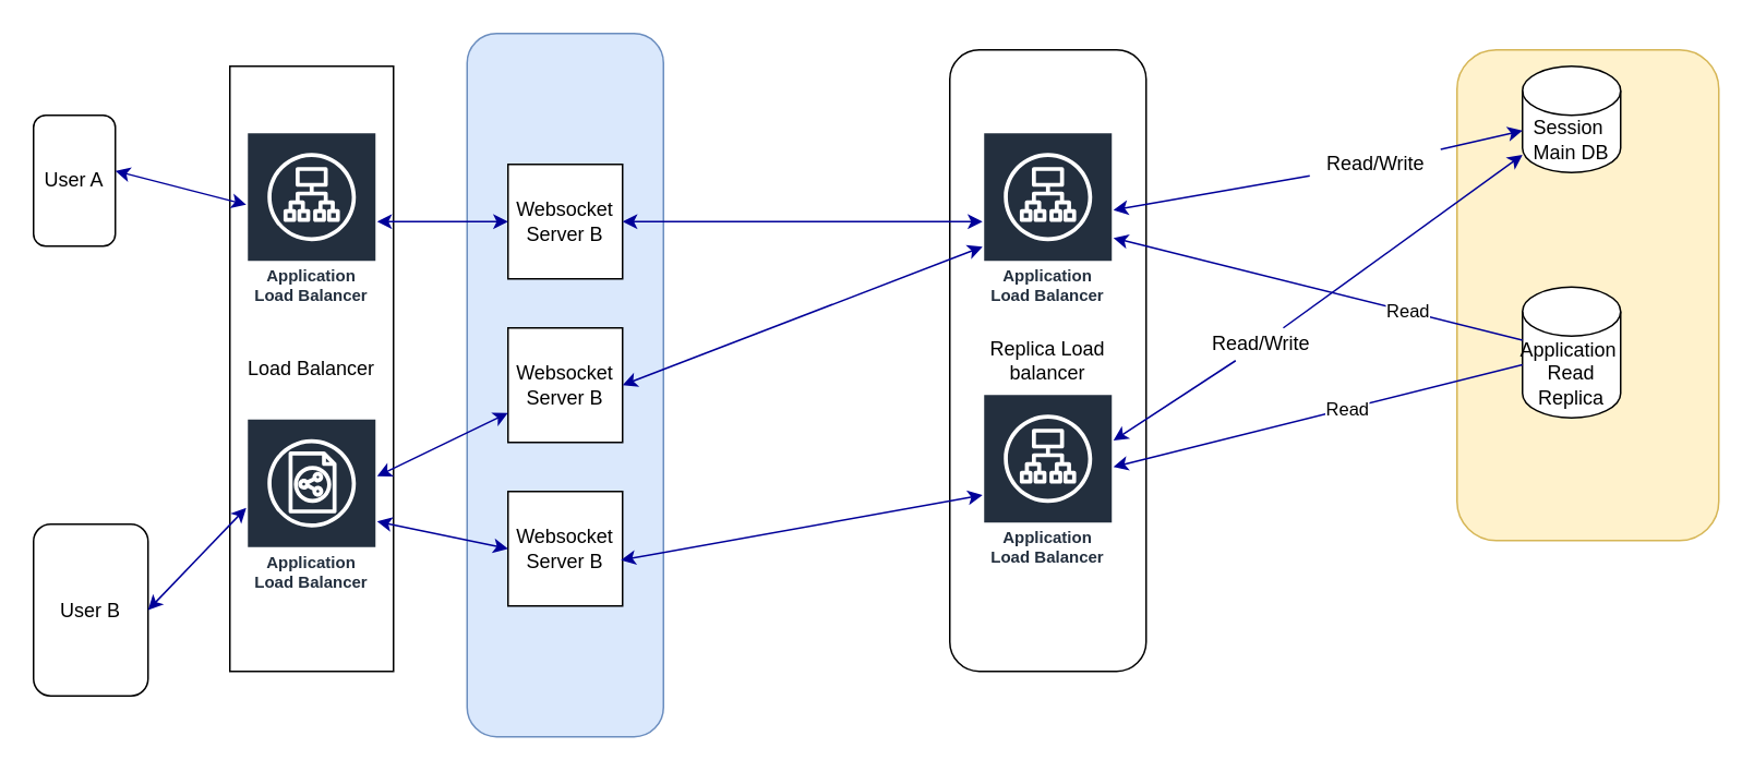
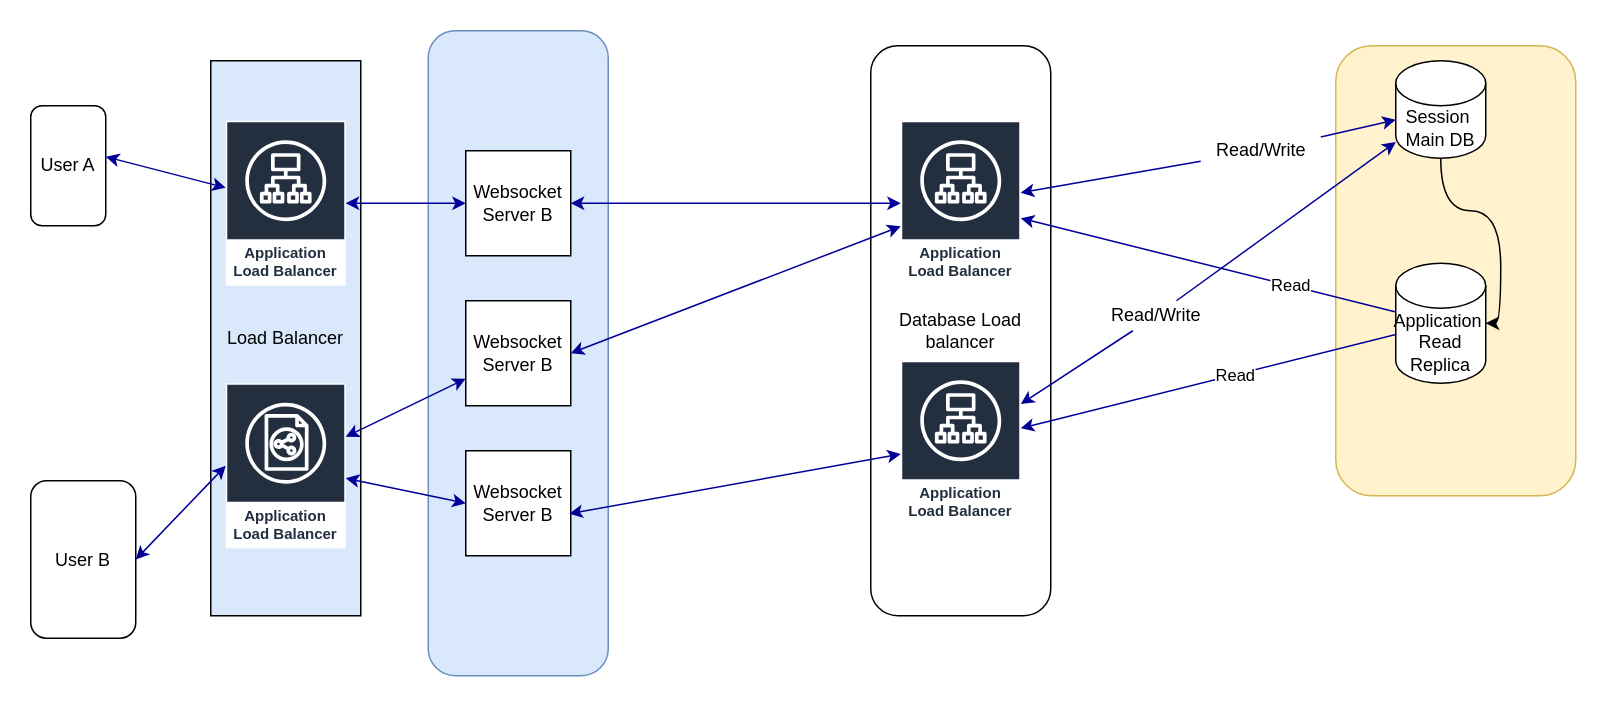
+ <mxCell id="13" value="" style="endArrow=classic;html=1;rounded=0;entryX=1;entryY=0.5;entryDx=0;entryDy=0;entryPerimeter=0;edgeStyle=orthogonalEdgeStyle;curved=1;" edge="1" parent="1" source="7" target="11"><mxGeometry width="50" height="50" relative="1" as="geometry"><mxPoint x="990" y="135" as="sourcePoint" /><mxPoint x="1040" y="85" as="targetPoint" /></mxGeometry></mxCell>
- <mxCell id="14" value="Replica Load balancer" style="rounded=1;whiteSpace=wrap;html=1;" vertex="1" parent="1"><mxGeometry x="580" y="30" width="120" height="380" as="geometry" /></mxCell>
+ <mxCell id="14" value="Database Load balancer" style="rounded=1;whiteSpace=wrap;html=1;" vertex="1" parent="1"><mxGeometry x="580" y="30" width="120" height="380" as="geometry" /></mxCell>
- <mxCell id="10" value="Load Balancer" style="rounded=0;whiteSpace=wrap;html=1;" vertex="1" parent="1"><mxGeometry x="140" y="40" width="100" height="370" as="geometry" /></mxCell>
+ <mxCell id="10" value="Load Balancer" style="rounded=0;whiteSpace=wrap;html=1;fillColor=#dae8fc;" vertex="1" parent="1"><mxGeometry x="140" y="40" width="100" height="370" as="geometry" /></mxCell>
